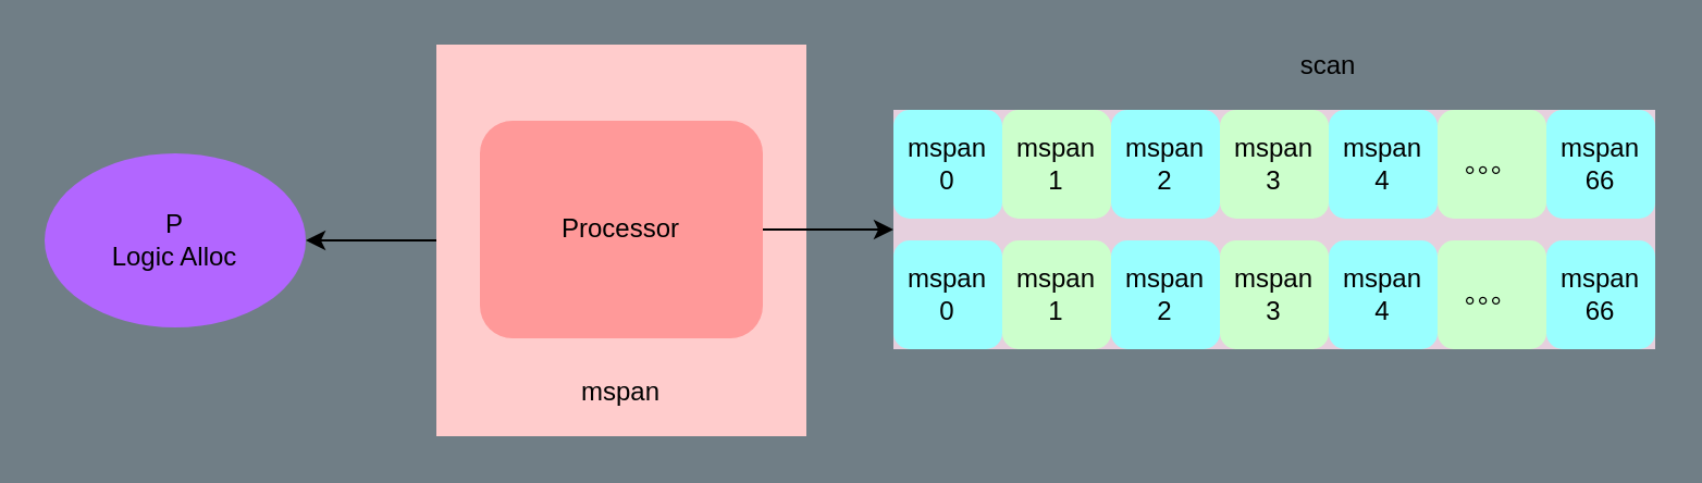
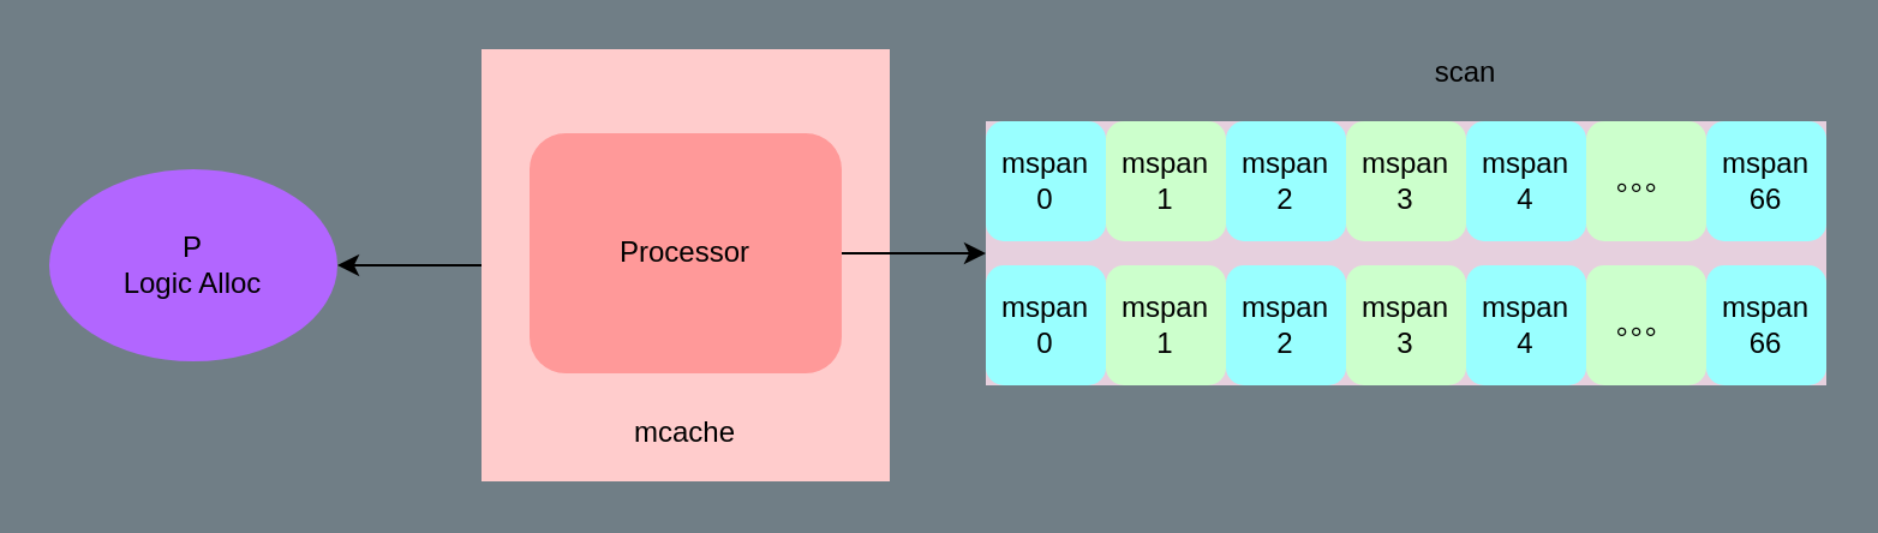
- <mxCell id="7" value="mspan" style="text;html=1;strokeColor=none;fillColor=none;align=center;verticalAlign=middle;whiteSpace=wrap;rounded=0;shadow=0;" vertex="1" parent="1"><mxGeometry x="265" y="170" width="40" height="20" as="geometry" /></mxCell>
+ <mxCell id="7" value="mcache" style="text;html=1;strokeColor=none;fillColor=none;align=center;verticalAlign=middle;whiteSpace=wrap;rounded=0;shadow=0;" vertex="1" parent="1"><mxGeometry x="265" y="170" width="40" height="20" as="geometry" /></mxCell>
